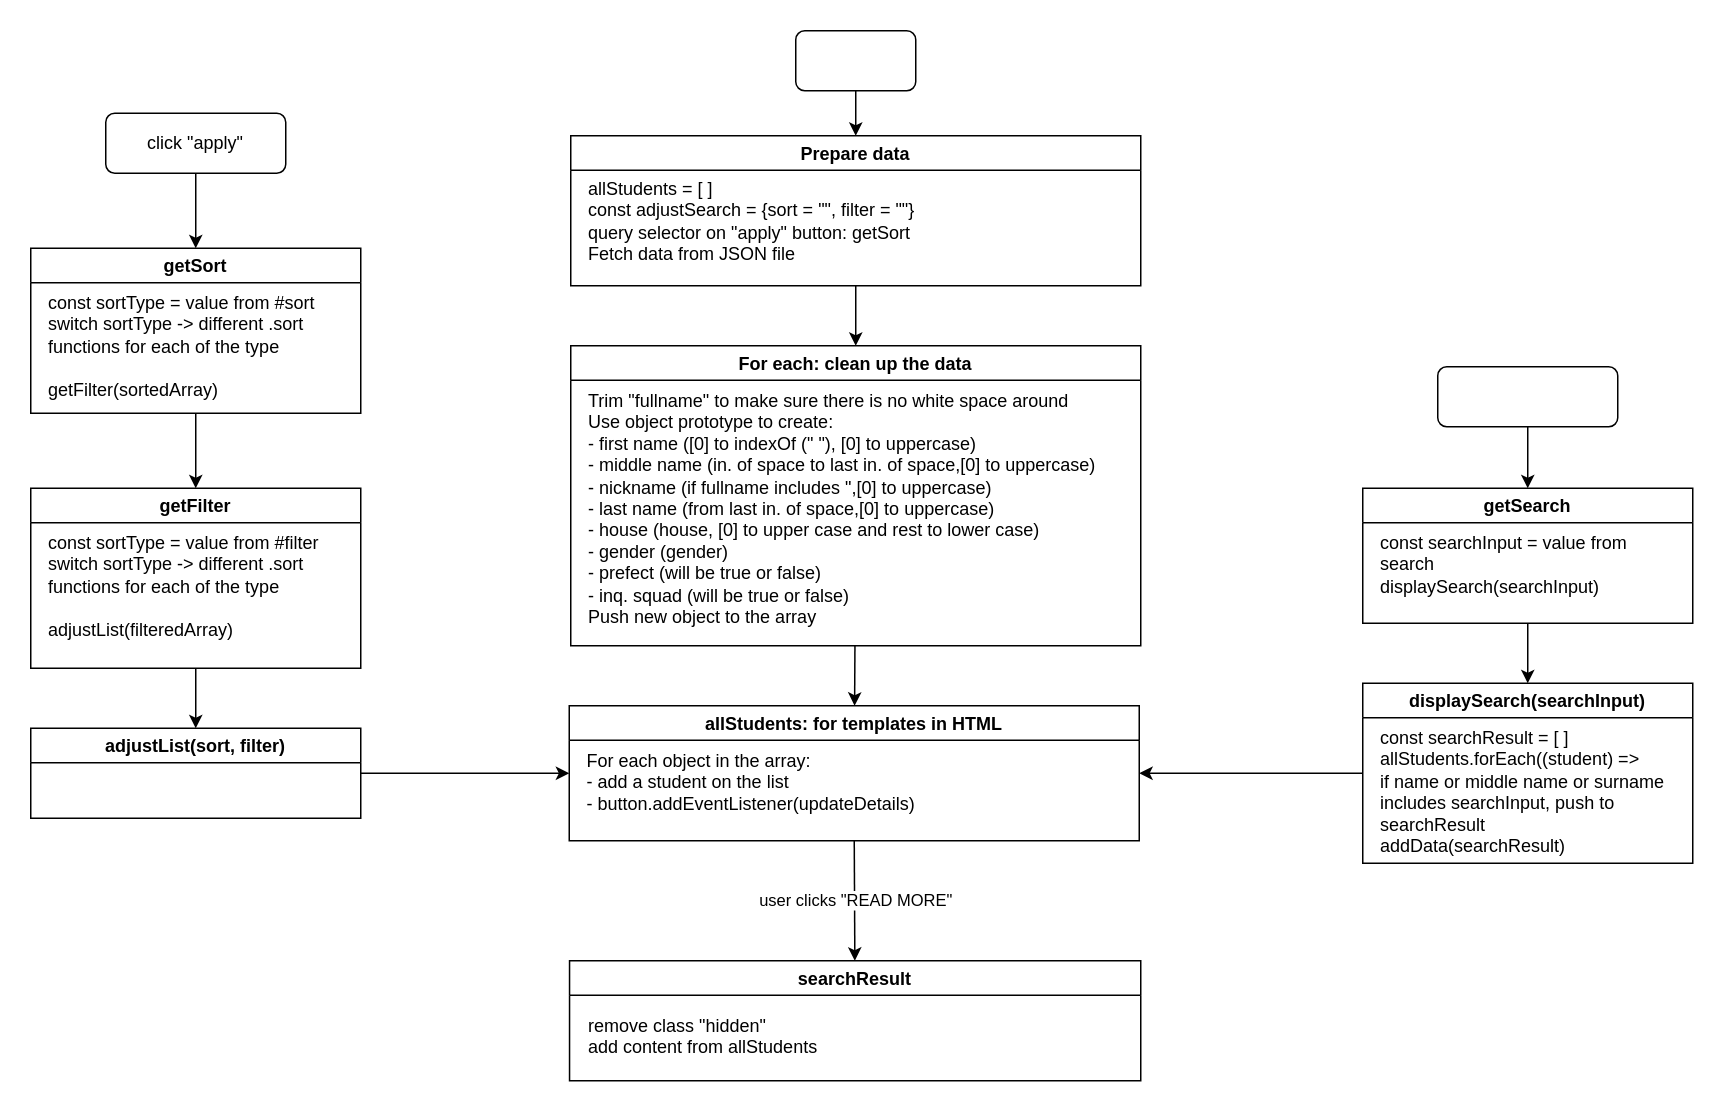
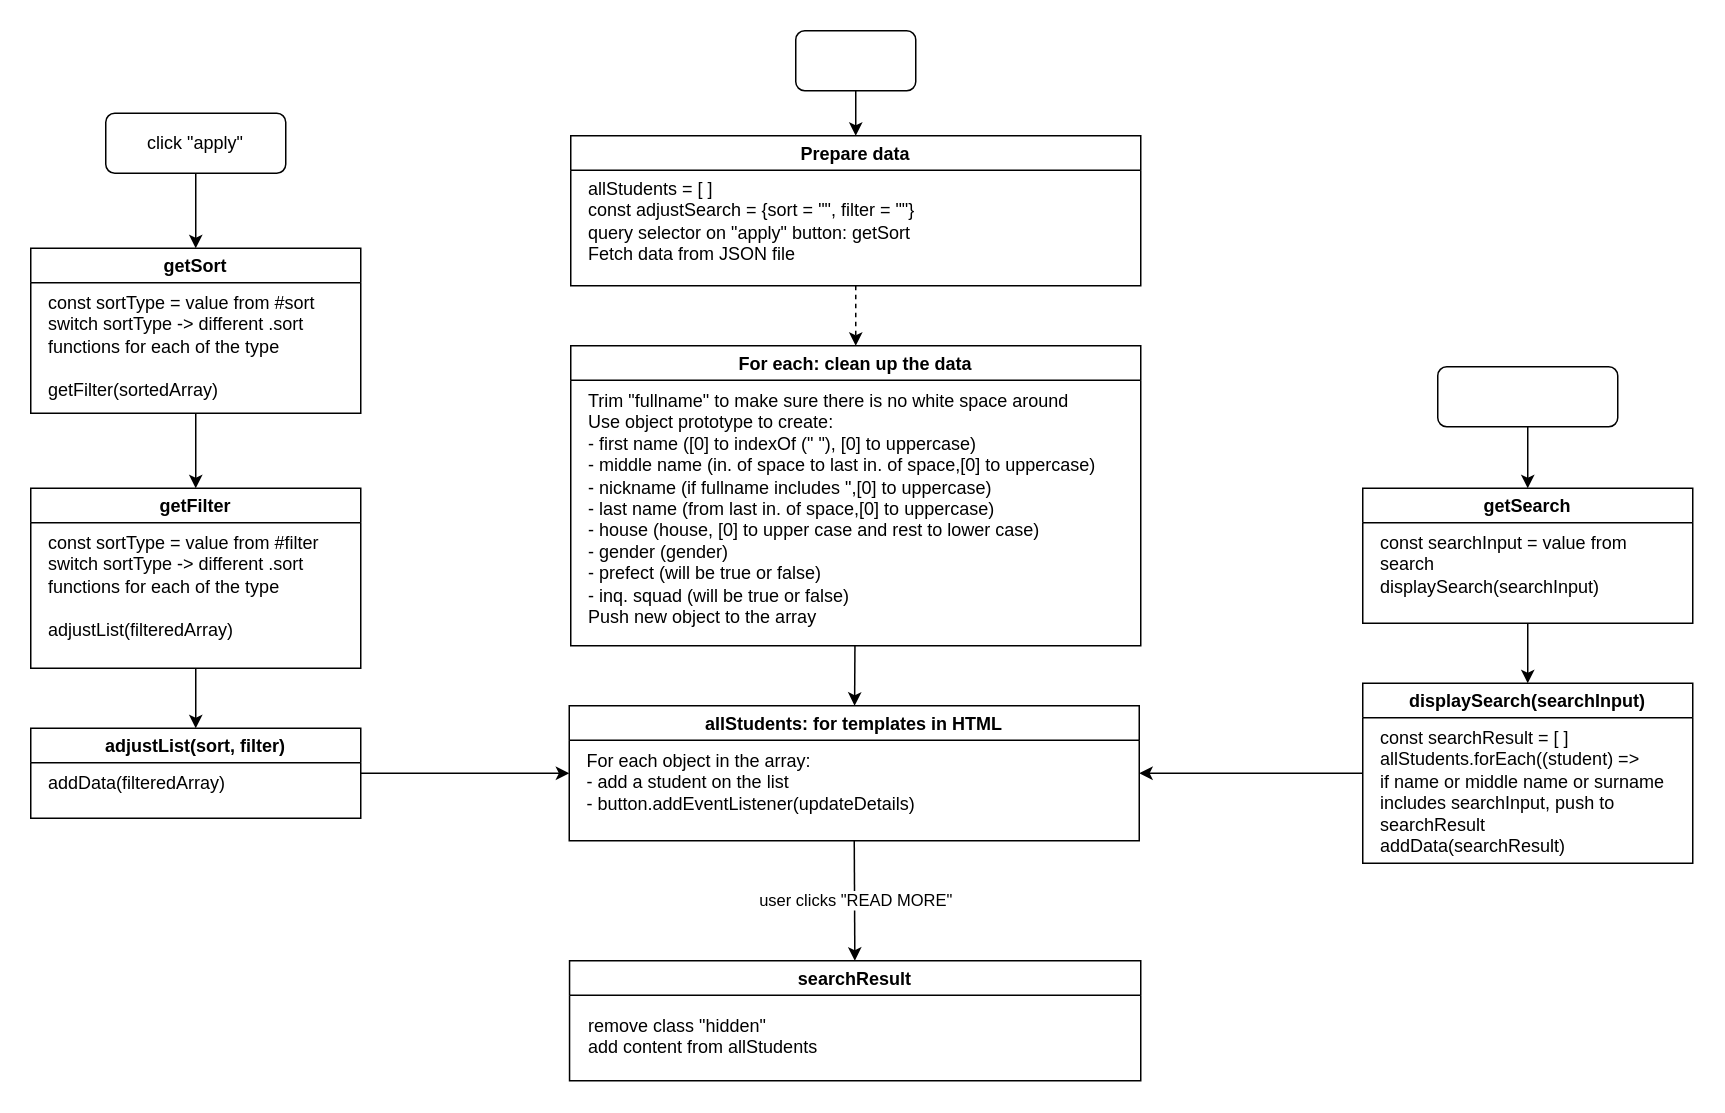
- <mxCell id="4" style="edgeStyle=none;html=1;" parent="1" source="5" target="8" edge="1"><mxGeometry relative="1" as="geometry"><mxPoint x="570" y="240" as="targetPoint" /></mxGeometry></mxCell>
+ <mxCell id="4" style="edgeStyle=none;html=1;dashed=1;" parent="1" source="5" target="8" edge="1"><mxGeometry relative="1" as="geometry"><mxPoint x="570" y="240" as="targetPoint" /></mxGeometry></mxCell>
+ <mxCell id="24" value="addData(filteredArray)" style="text;html=1;strokeColor=none;fillColor=none;align=left;verticalAlign=top;whiteSpace=wrap;rounded=0;" parent="23" vertex="1"><mxGeometry x="10" y="23" width="200" height="27" as="geometry" /></mxCell>
